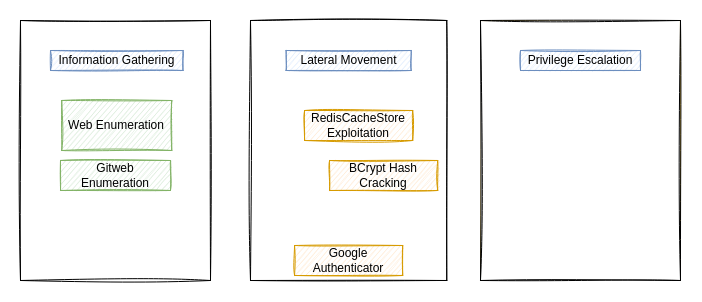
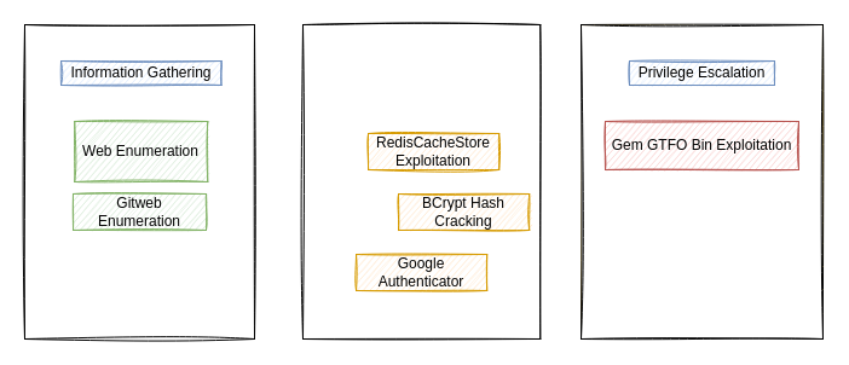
- <mxCell id="8" value="Lateral Movement" style="text;html=1;fillColor=#dae8fc;align=center;verticalAlign=middle;whiteSpace=wrap;rounded=0;sketch=1;strokeColor=#6c8ebf;" parent="6" vertex="1"><mxGeometry x="35.63" y="30" width="125" height="20" as="geometry" /></mxCell>
+ <mxCell id="5" value="Gem GTFO Bin Exploitation" style="text;html=1;fillColor=#f8cecc;align=center;verticalAlign=middle;whiteSpace=wrap;rounded=0;sketch=1;strokeColor=#b85450;" parent="1" vertex="1"><mxGeometry x="500" y="100" width="160" height="40" as="geometry" /></mxCell>
- <mxCell id="10" value="Google Authenticator" style="text;html=1;fillColor=#ffe6cc;align=center;verticalAlign=middle;whiteSpace=wrap;rounded=0;sketch=1;strokeColor=#d79b00;" vertex="1" parent="6"><mxGeometry x="44.07" y="225" width="108.12" height="30" as="geometry" /></mxCell>
+ <mxCell id="10" value="Google Authenticator" style="text;html=1;fillColor=#ffe6cc;align=center;verticalAlign=middle;whiteSpace=wrap;rounded=0;sketch=1;strokeColor=#d79b00;" vertex="1" parent="6"><mxGeometry x="44.07" y="190" width="108.12" height="30" as="geometry" /></mxCell>
